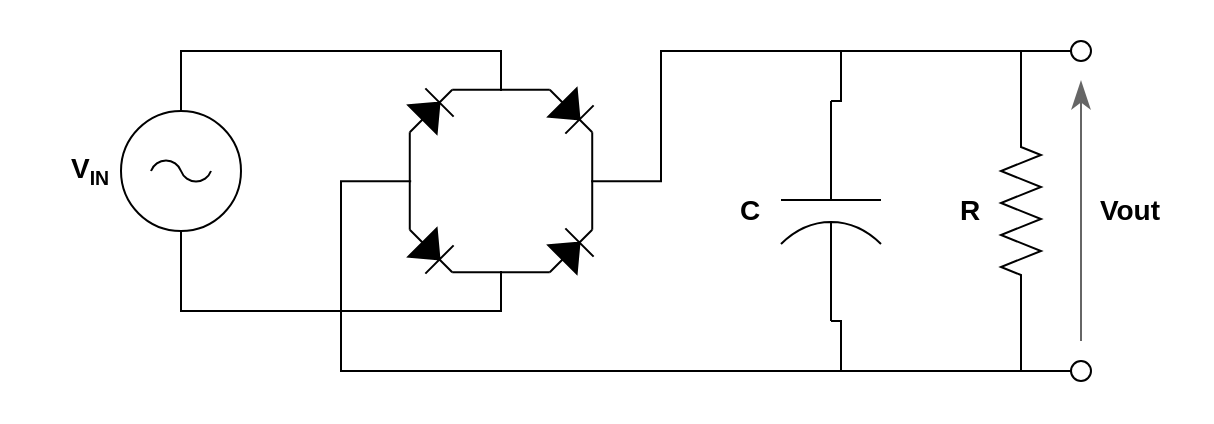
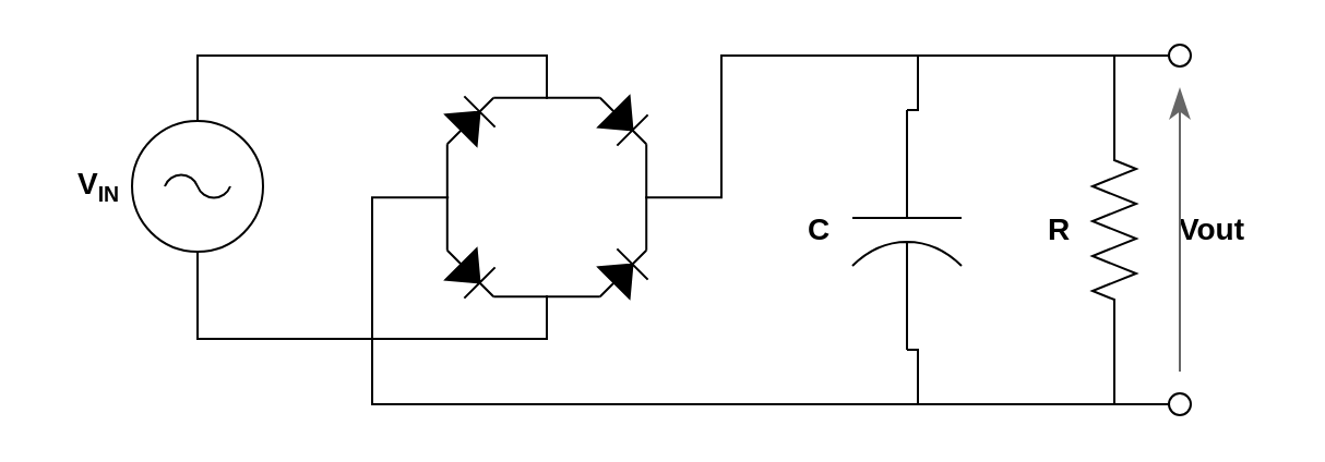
- <mxCell id="21" value="&lt;font style=&quot;font-size: 14px&quot;&gt;Vout&lt;/font&gt;" style="text;html=1;strokeColor=none;fillColor=none;align=center;verticalAlign=middle;whiteSpace=wrap;rounded=0;fontStyle=1" vertex="1" parent="1"><mxGeometry x="545" y="95" width="40" height="20" as="geometry" /></mxCell>
+ <mxCell id="21" value="&lt;font style=&quot;font-size: 14px&quot;&gt;Vout&lt;/font&gt;" style="text;html=1;strokeColor=none;fillColor=none;align=center;verticalAlign=middle;whiteSpace=wrap;rounded=0;fontStyle=1" vertex="1" parent="1"><mxGeometry x="535" y="95" width="40" height="20" as="geometry" /></mxCell>
